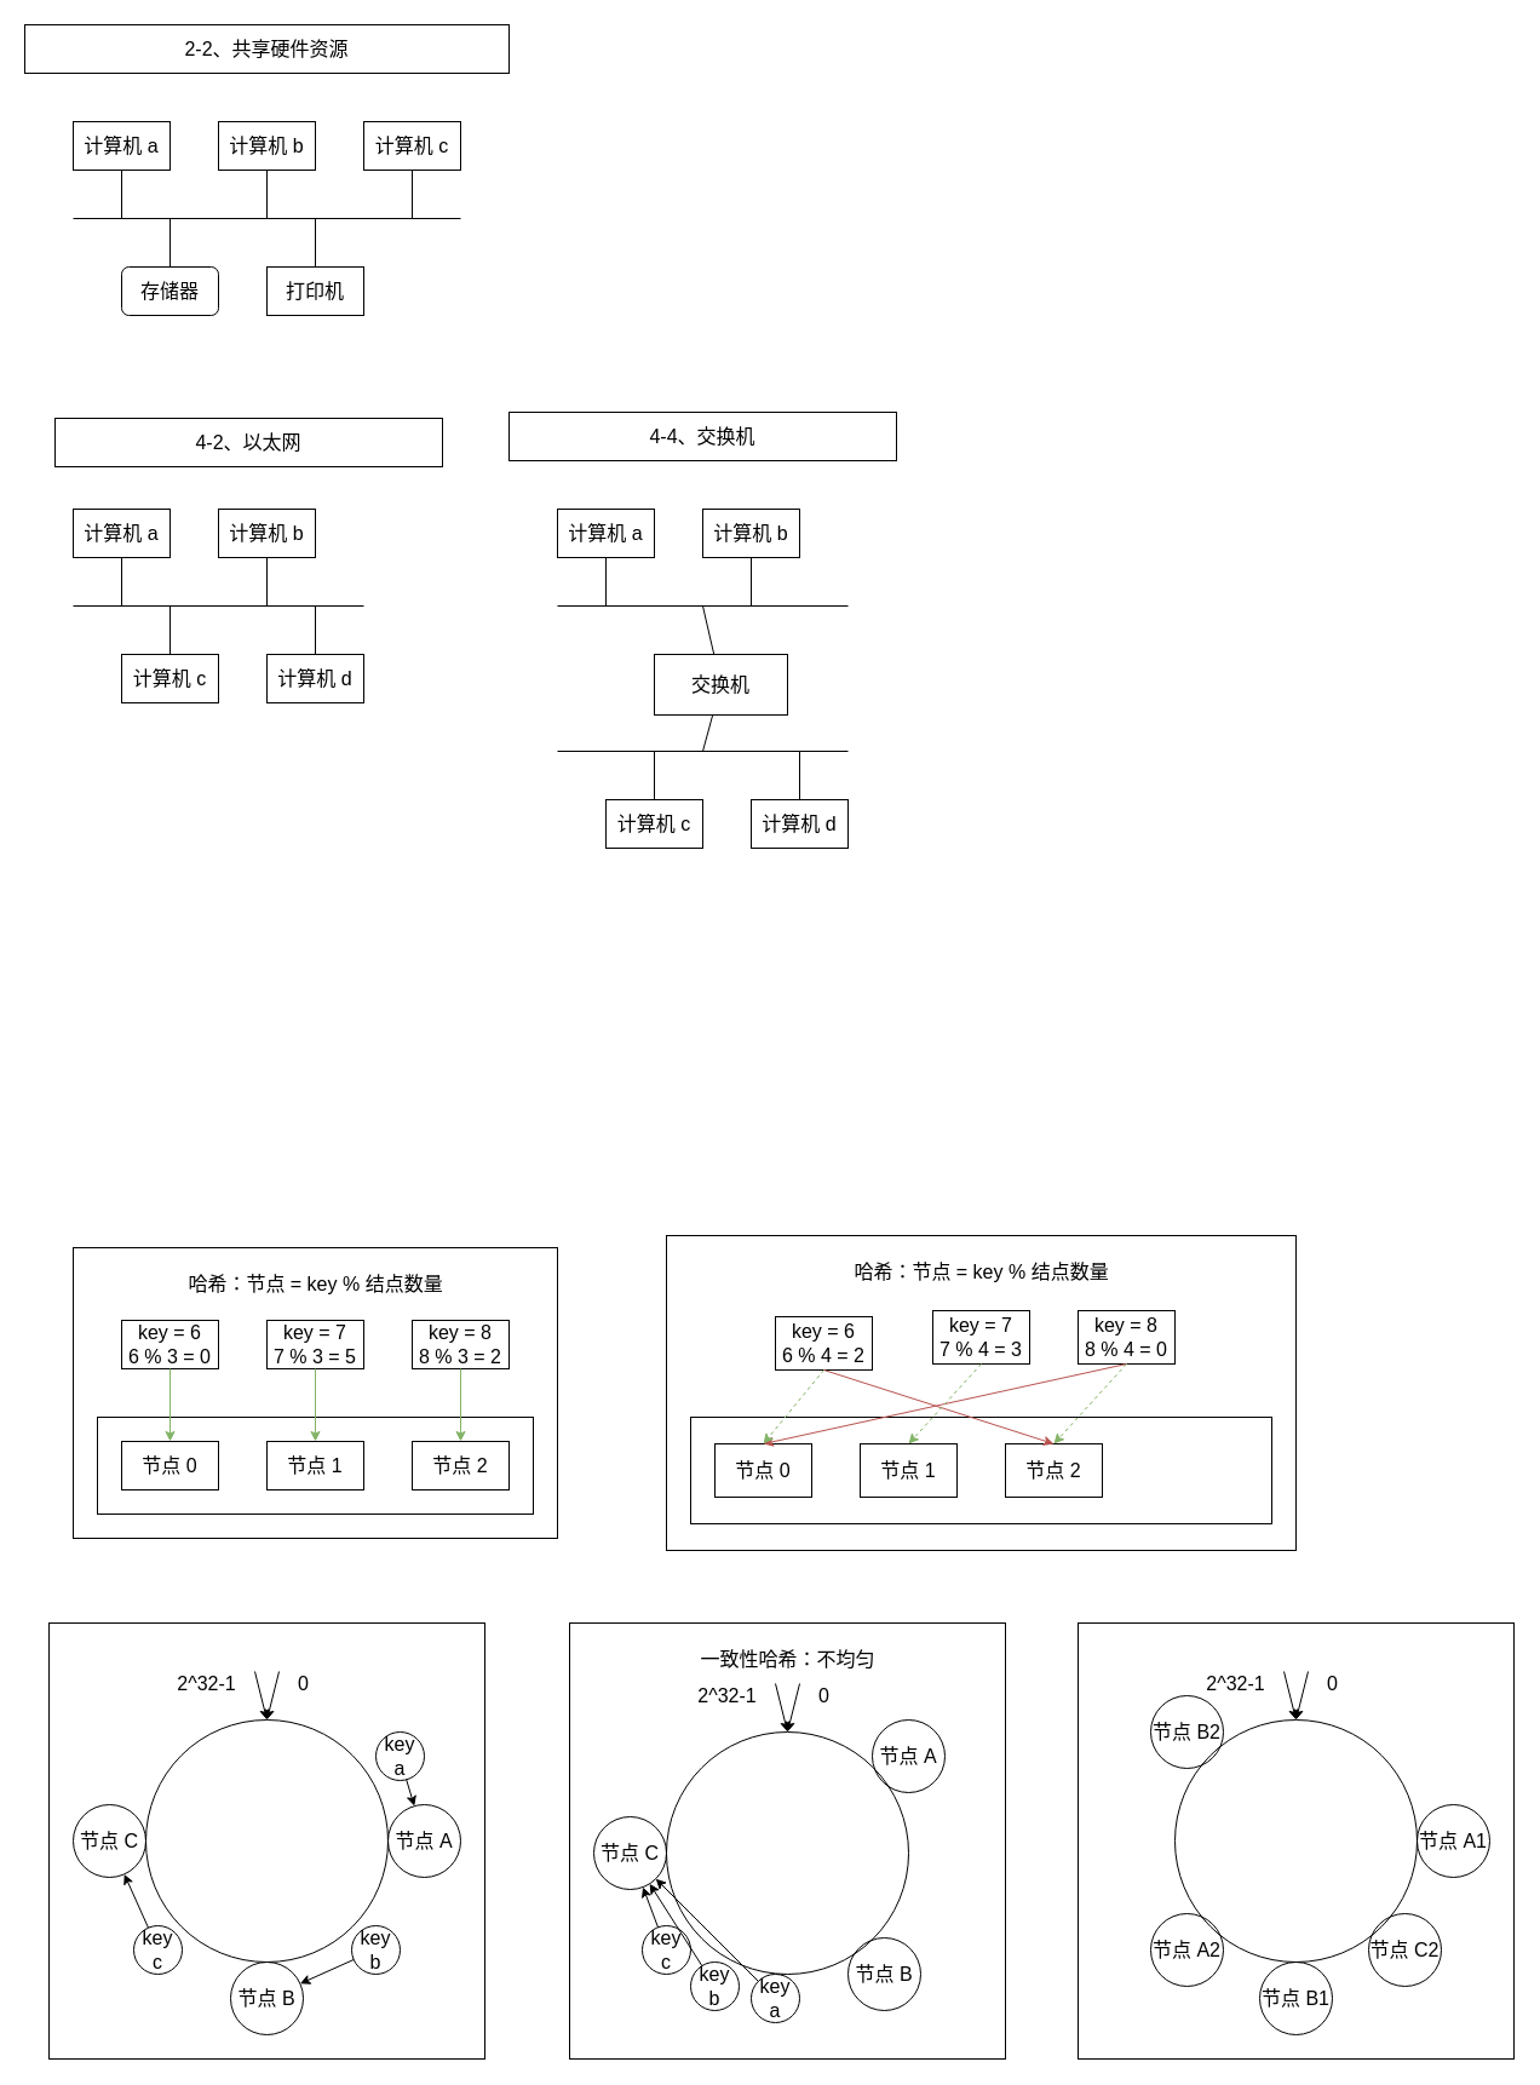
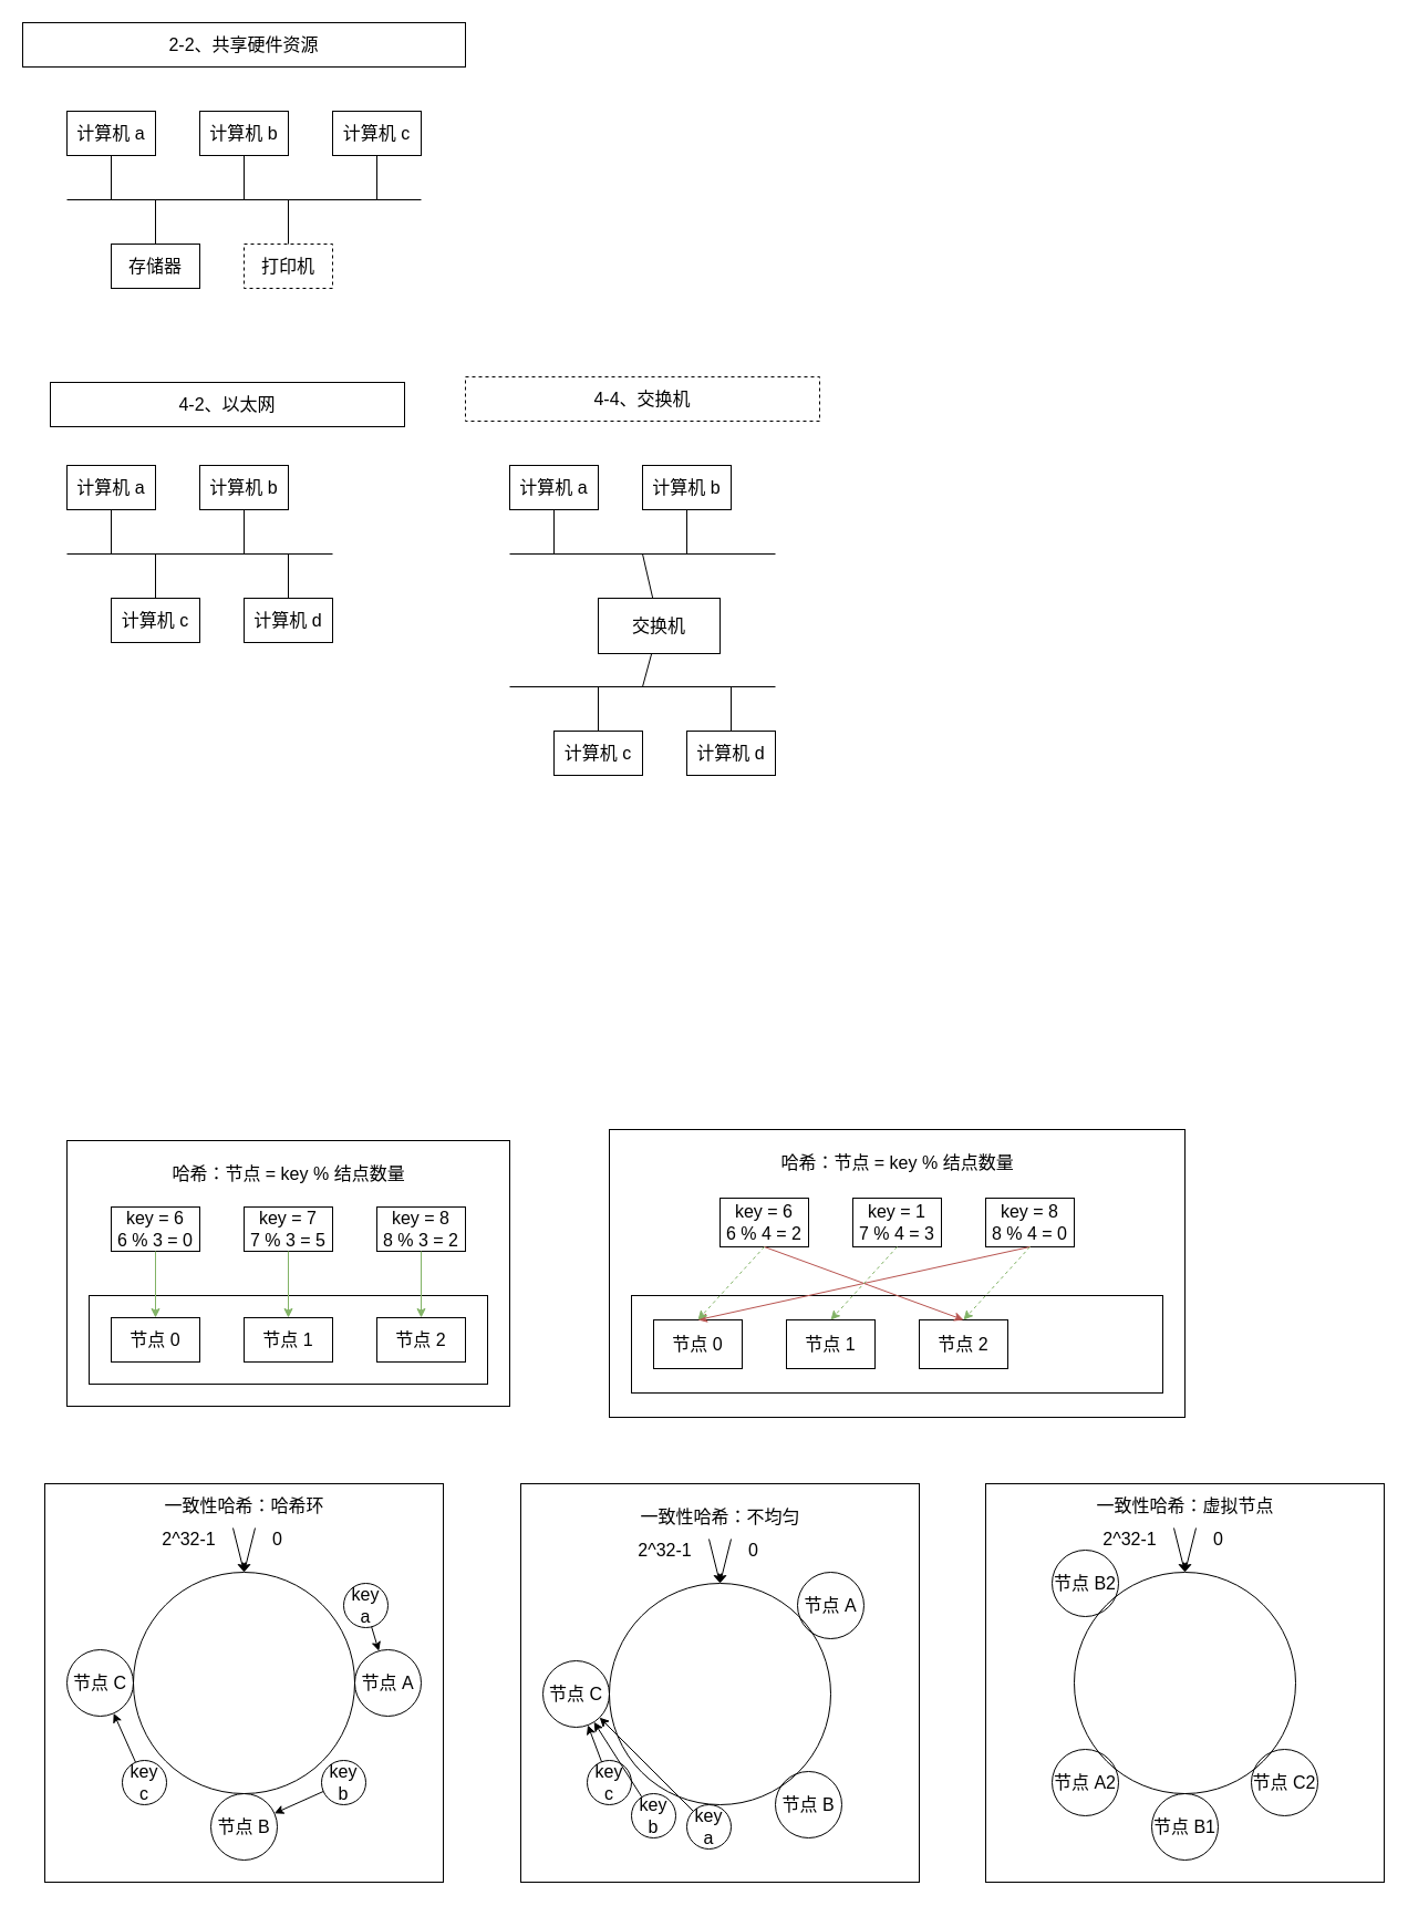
- <mxCell id="79" value="存储器" style="whiteSpace=wrap;html=1;fillColor=none;fontSize=16;rounded=1;" vertex="1" parent="1"><mxGeometry x="100" y="220" width="80" height="40" as="geometry" /></mxCell>
+ <mxCell id="79" value="存储器" style="rounded=0;whiteSpace=wrap;html=1;fillColor=none;fontSize=16;" vertex="1" parent="1"><mxGeometry x="100" y="220" width="80" height="40" as="geometry" /></mxCell>
- <mxCell id="80" value="打印机" style="rounded=0;whiteSpace=wrap;html=1;fillColor=none;fontSize=16;" vertex="1" parent="1"><mxGeometry x="220" y="220" width="80" height="40" as="geometry" /></mxCell>
+ <mxCell id="80" value="打印机" style="rounded=0;whiteSpace=wrap;html=1;fillColor=none;fontSize=16;dashed=1;" vertex="1" parent="1"><mxGeometry x="220" y="220" width="80" height="40" as="geometry" /></mxCell>
- <mxCell id="104" value="4-4、交换机" style="rounded=0;whiteSpace=wrap;html=1;fillColor=none;fontSize=16;" vertex="1" parent="1"><mxGeometry x="420" y="340" width="320" height="40" as="geometry" /></mxCell>
+ <mxCell id="104" value="4-4、交换机" style="rounded=0;whiteSpace=wrap;html=1;fillColor=none;fontSize=16;dashed=1;" vertex="1" parent="1"><mxGeometry x="420" y="340" width="320" height="40" as="geometry" /></mxCell>
- <mxCell id="20" value="key = 7&lt;br style=&quot;font-size: 16px;&quot;&gt;7 % 4 = 3" style="rounded=0;whiteSpace=wrap;html=1;fontSize=16;strokeColor=default;fillColor=none;container=0;" parent="15" vertex="1"><mxGeometry x="220" y="62" width="80" height="44" as="geometry" /></mxCell>
+ <mxCell id="20" value="key = 1&lt;br style=&quot;font-size: 16px;&quot;&gt;7 % 4 = 3" style="rounded=0;whiteSpace=wrap;html=1;fontSize=16;strokeColor=default;fillColor=none;container=0;" parent="15" vertex="1"><mxGeometry x="220" y="62" width="80" height="44" as="geometry" /></mxCell>
- <mxCell id="19" value="key = 6&lt;br style=&quot;font-size: 16px;&quot;&gt;6 % 4 = 2" style="rounded=0;whiteSpace=wrap;html=1;fontSize=16;strokeColor=default;fillColor=none;container=0;" parent="15" vertex="1"><mxGeometry x="90" y="67" width="80" height="44" as="geometry" /></mxCell>
+ <mxCell id="19" value="key = 6&lt;br style=&quot;font-size: 16px;&quot;&gt;6 % 4 = 2" style="rounded=0;whiteSpace=wrap;html=1;fontSize=16;strokeColor=default;fillColor=none;container=0;" parent="15" vertex="1"><mxGeometry x="100" y="62" width="80" height="44" as="geometry" /></mxCell>
+ <mxCell id="46" value="一致性哈希：哈希环" style="text;html=1;align=center;verticalAlign=middle;resizable=0;points=[];autosize=1;strokeColor=none;fillColor=none;fontSize=16;" parent="30" vertex="1"><mxGeometry x="100" y="10" width="160" height="20" as="geometry" /></mxCell>
+ <mxCell id="59" value="一致性哈希：虚拟节点" style="text;html=1;align=center;verticalAlign=middle;resizable=0;points=[];autosize=1;strokeColor=none;fillColor=none;fontSize=16;" parent="47" vertex="1"><mxGeometry x="90" y="10" width="180" height="20" as="geometry" /></mxCell>
- <mxCell id="53" value="节点 A1" style="ellipse;whiteSpace=wrap;html=1;aspect=fixed;fontSize=16;strokeColor=default;fillColor=none;container=0;" parent="47" vertex="1"><mxGeometry x="280" y="150" width="60" height="60" as="geometry" /></mxCell>
